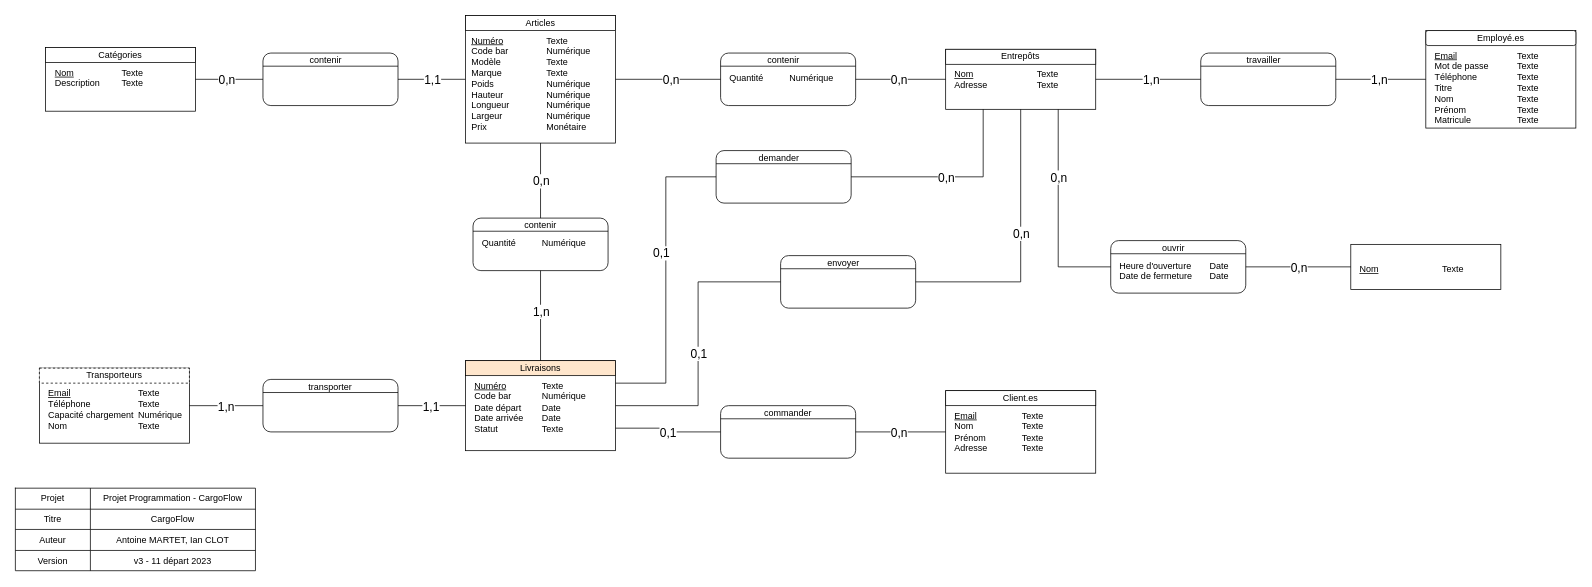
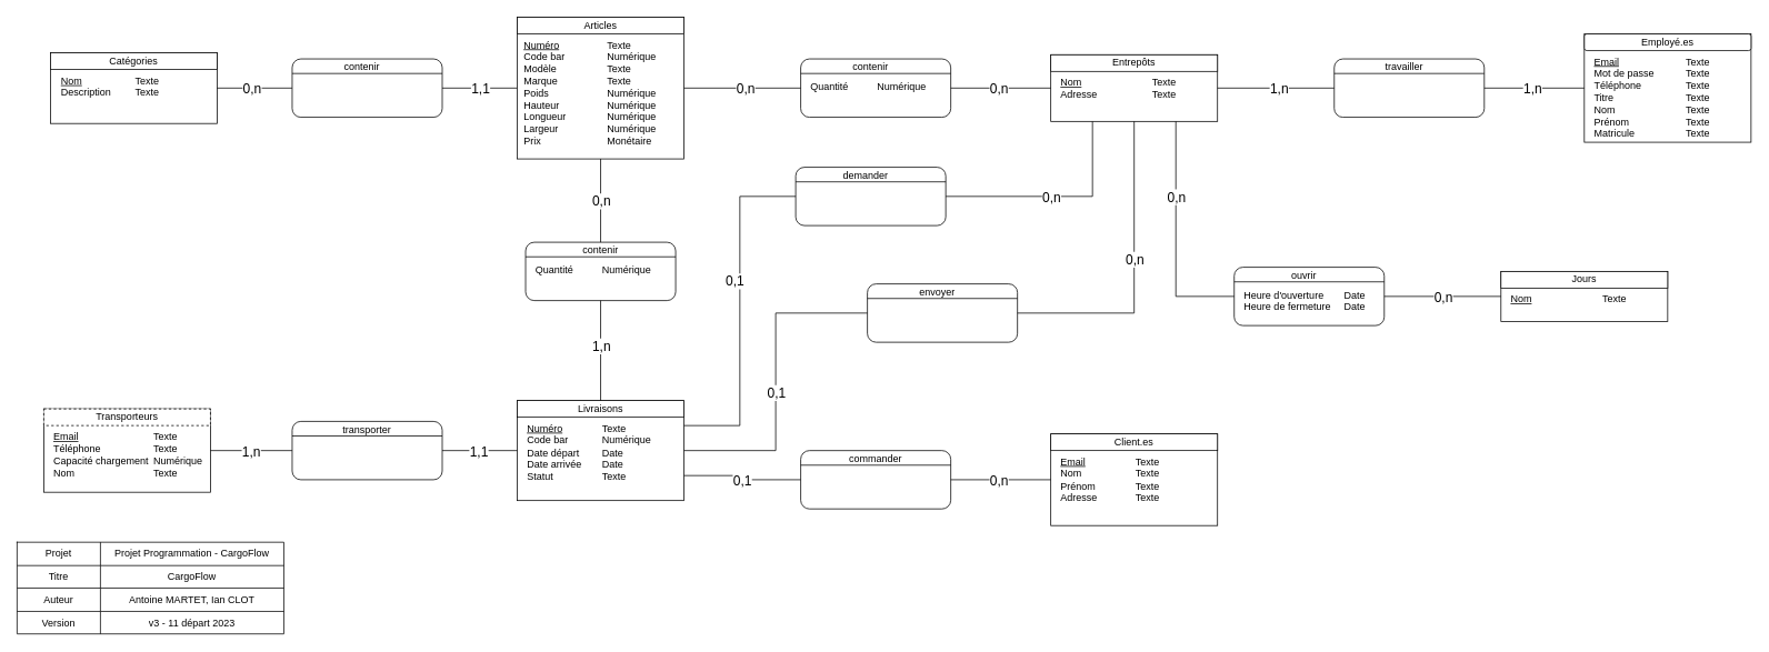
+ <mxCell id="100" value="Jours" style="rounded=0;whiteSpace=wrap;html=1;" parent="1" vertex="1"><mxGeometry x="1800" y="325" width="200" height="20" as="geometry" /></mxCell>
- <mxCell id="107" value="Heure d'ouverture&lt;br&gt;Date de fermeture" style="text;html=1;strokeColor=none;fillColor=none;align=left;verticalAlign=top;whiteSpace=wrap;rounded=0;" parent="1" vertex="1"><mxGeometry x="1490" y="340" width="110" height="30" as="geometry" /></mxCell>
+ <mxCell id="107" value="Heure d'ouverture&lt;br&gt;Heure de fermeture" style="text;html=1;strokeColor=none;fillColor=none;align=left;verticalAlign=top;whiteSpace=wrap;rounded=0;" parent="1" vertex="1"><mxGeometry x="1490" y="340" width="110" height="30" as="geometry" /></mxCell>
- <mxCell id="43" value="Livraisons" style="rounded=0;whiteSpace=wrap;html=1;fillColor=#ffe6cc;" parent="1" vertex="1"><mxGeometry x="620" y="480" width="200" height="20" as="geometry" /></mxCell>
+ <mxCell id="43" value="Livraisons" style="rounded=0;whiteSpace=wrap;html=1;" parent="1" vertex="1"><mxGeometry x="620" y="480" width="200" height="20" as="geometry" /></mxCell>
